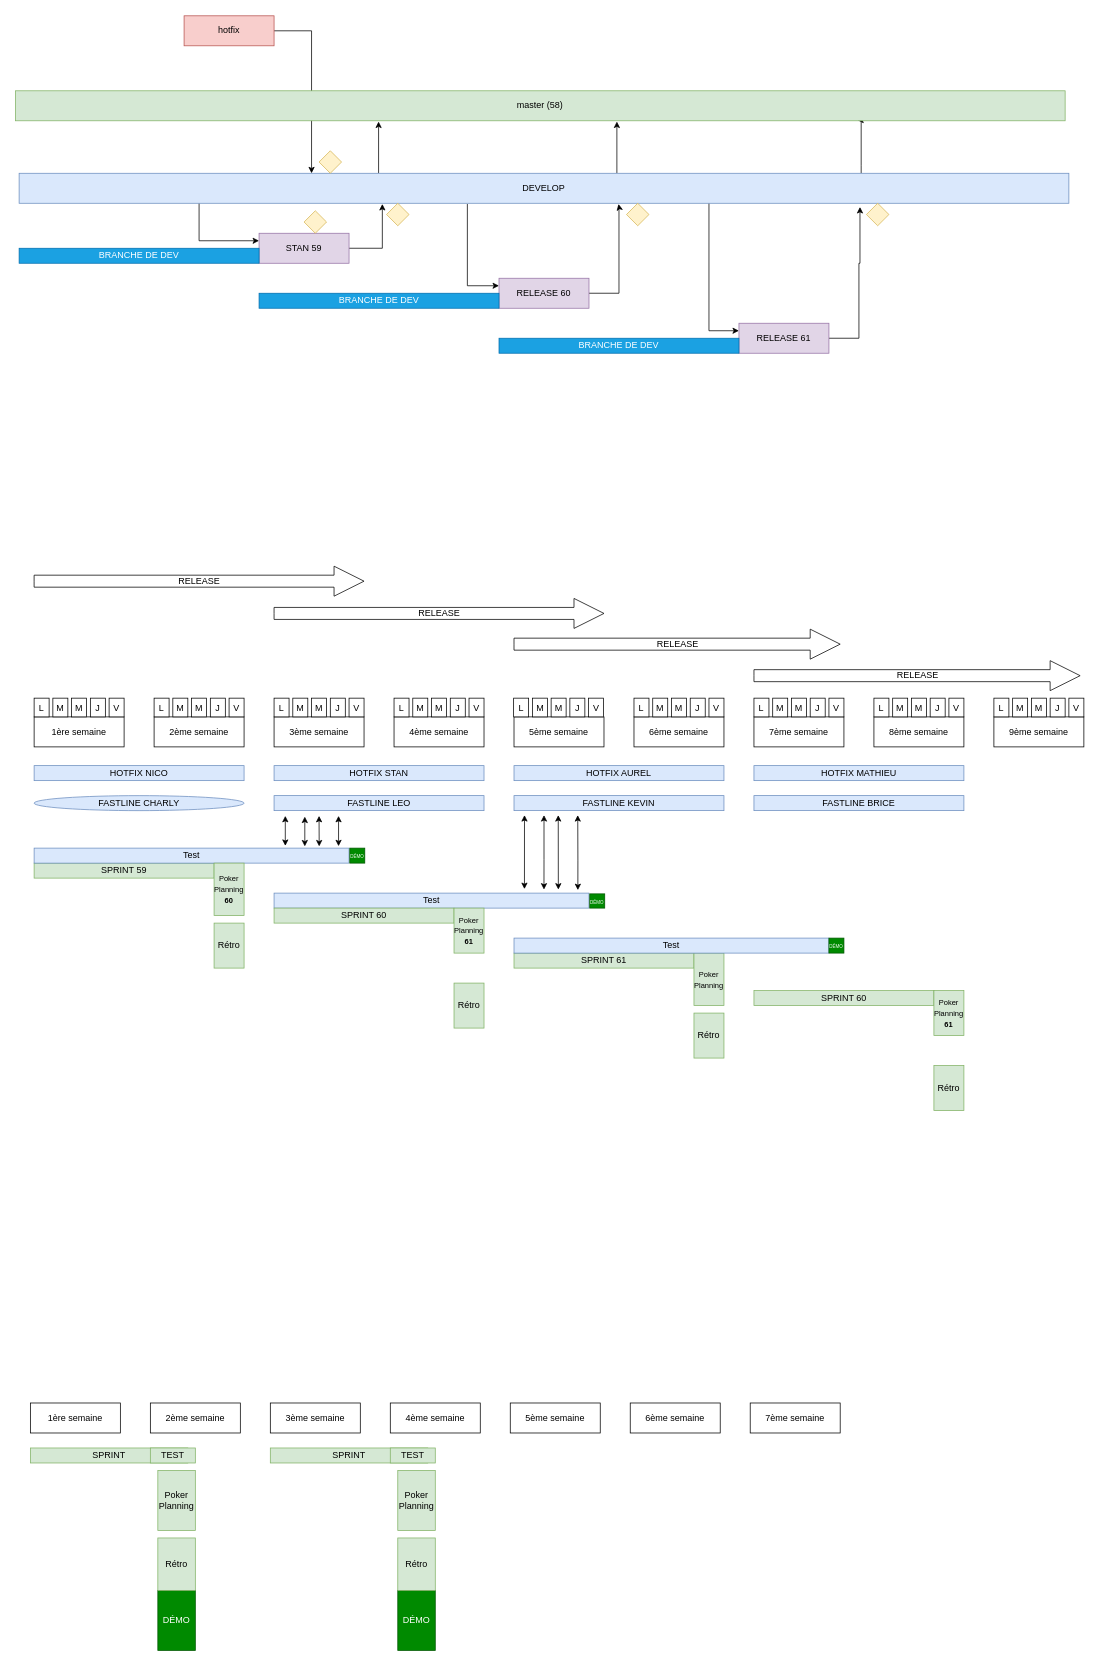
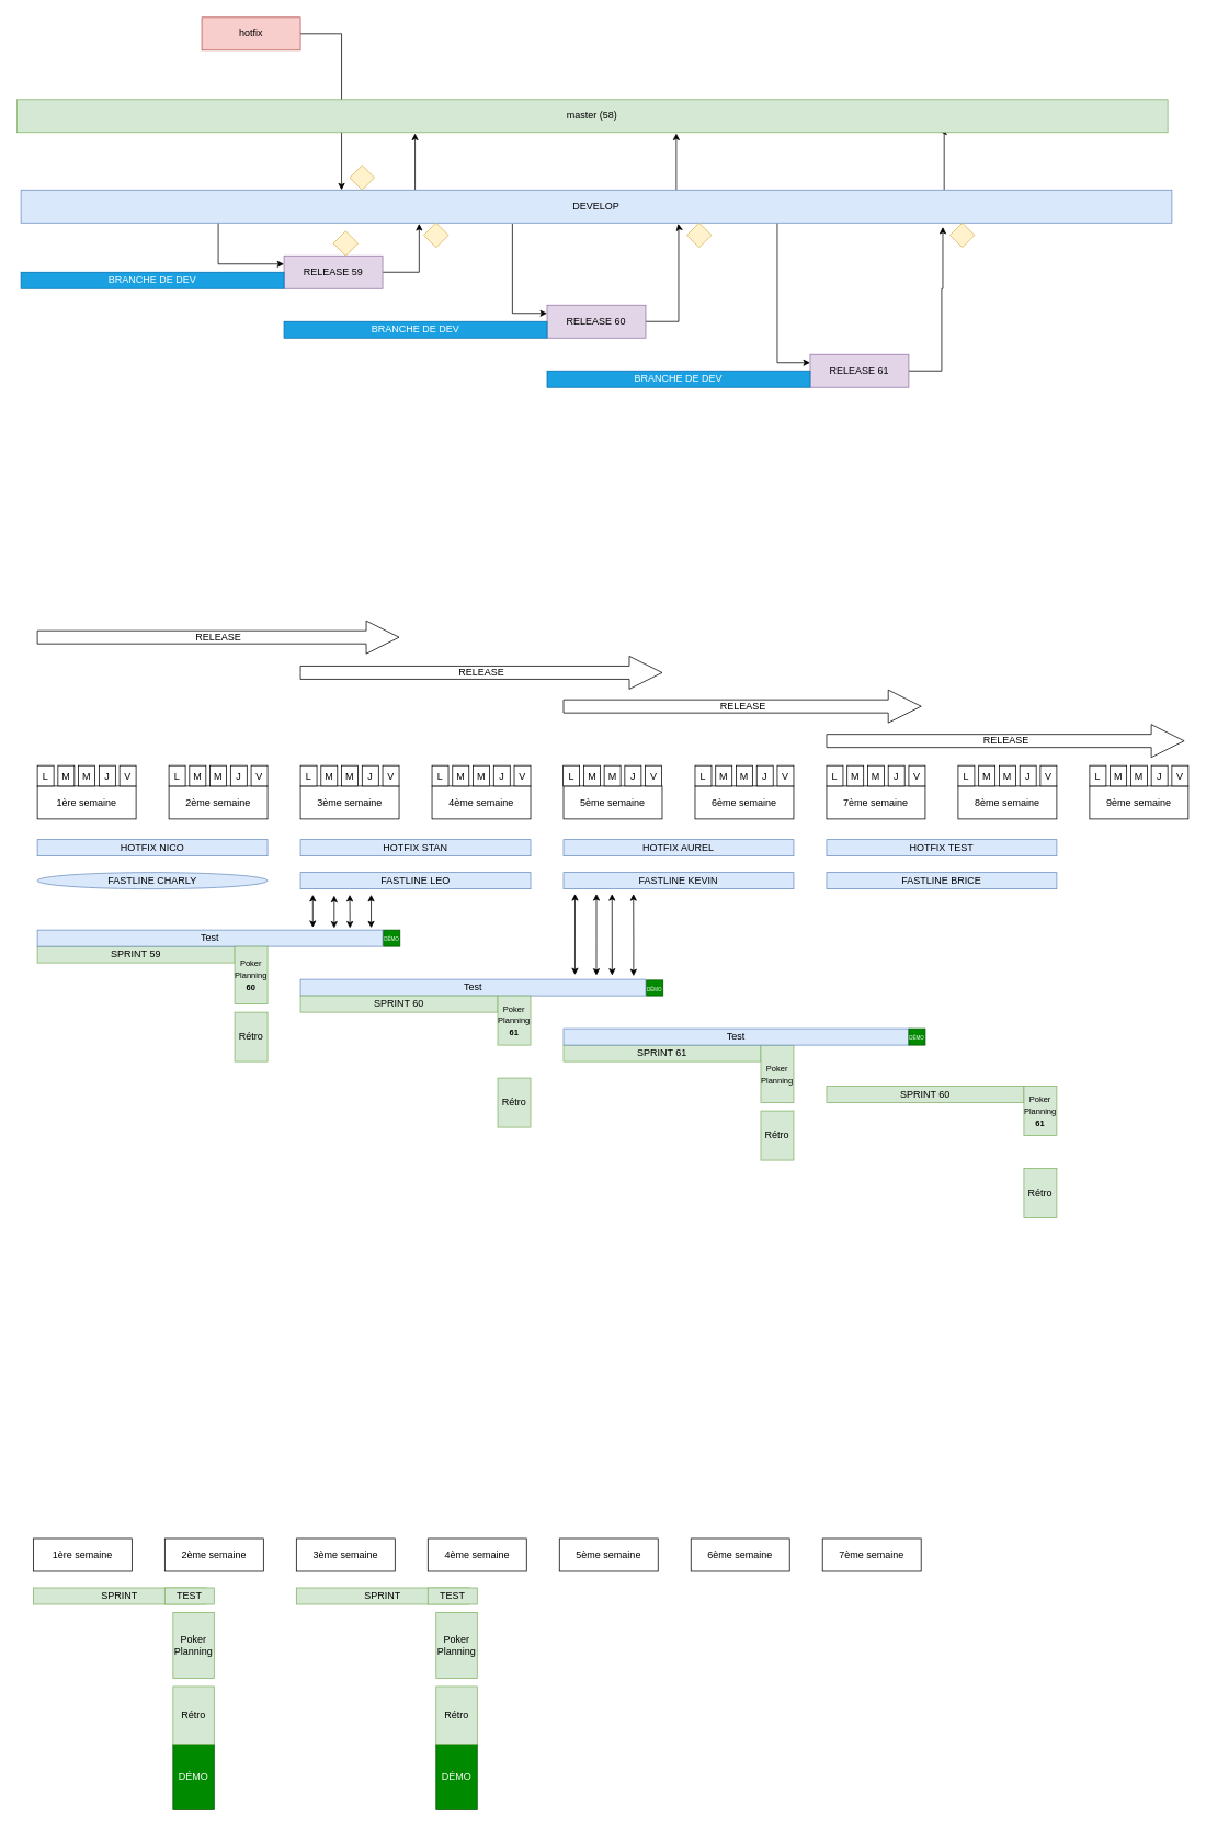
- <mxCell id="74" value="STAN 59" style="rounded=0;whiteSpace=wrap;html=1;fillColor=#e1d5e7;strokeColor=#9673a6;" parent="1" vertex="1"><mxGeometry x="345" y="310" width="120" height="40" as="geometry" /></mxCell>
+ <mxCell id="74" value="RELEASE 59" style="rounded=0;whiteSpace=wrap;html=1;fillColor=#e1d5e7;strokeColor=#9673a6;" parent="1" vertex="1"><mxGeometry x="345" y="310" width="120" height="40" as="geometry" /></mxCell>
- <mxCell id="55" value="HOTFIX MATHIEU" style="rounded=0;whiteSpace=wrap;html=1;fillColor=#dae8fc;strokeColor=#6c8ebf;" parent="1" vertex="1"><mxGeometry x="1005" y="1020" width="280" height="20" as="geometry" /></mxCell>
+ <mxCell id="55" value="HOTFIX TEST" style="rounded=0;whiteSpace=wrap;html=1;fillColor=#dae8fc;strokeColor=#6c8ebf;" parent="1" vertex="1"><mxGeometry x="1005" y="1020" width="280" height="20" as="geometry" /></mxCell>
